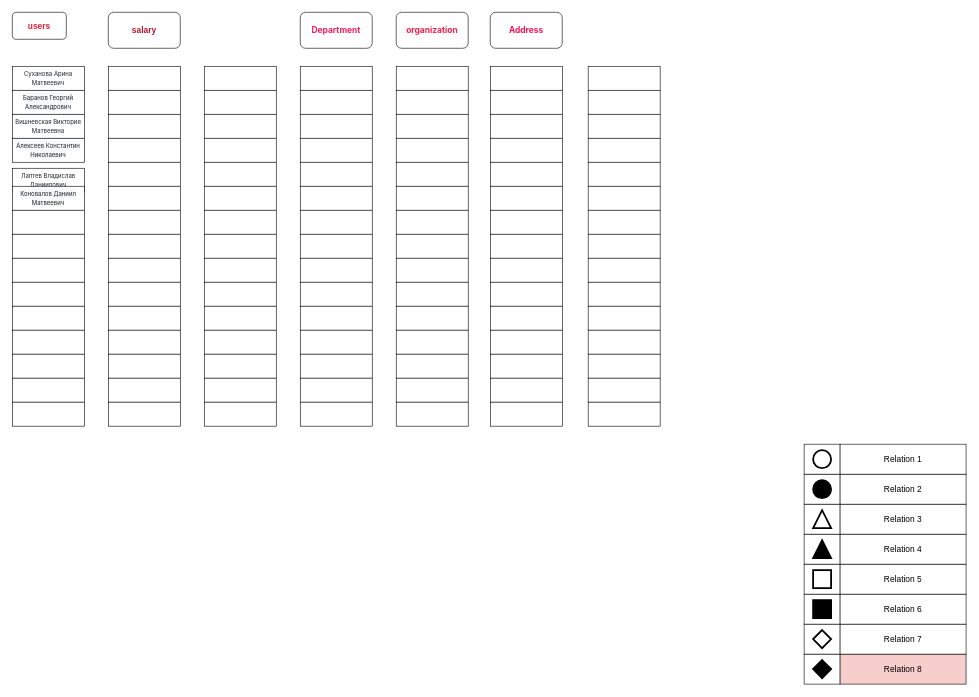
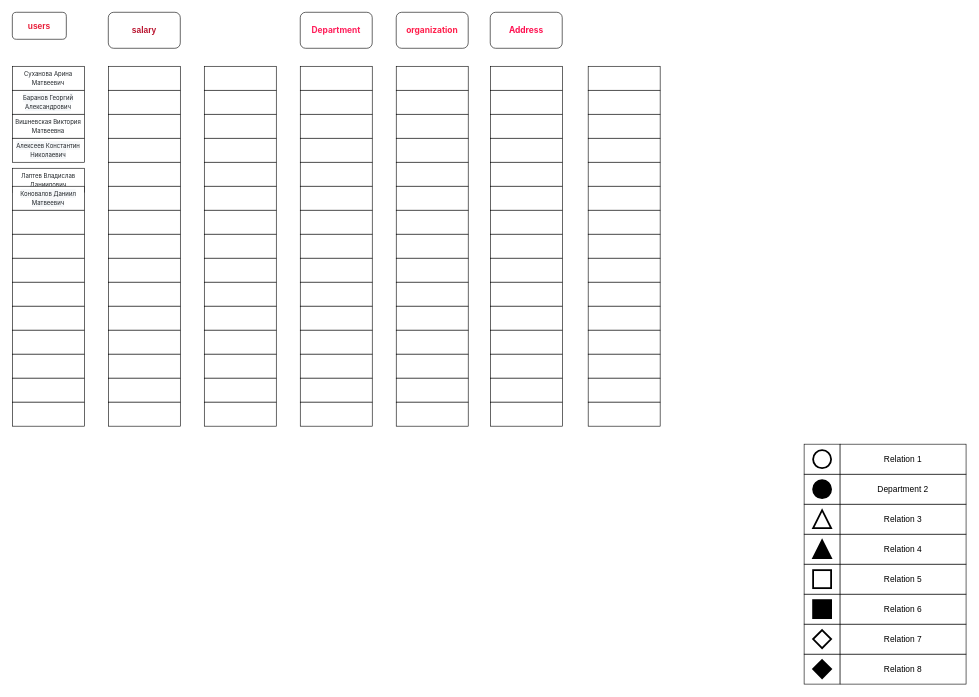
- <mxCell id="16" value="Relation 2" style="whiteSpace=wrap;html=1;rounded=0;shadow=0;strokeWidth=1;fontSize=14" parent="1" vertex="1"><mxGeometry x="1400" y="790" width="210" height="50" as="geometry" /></mxCell>
+ <mxCell id="16" value="Department 2" style="whiteSpace=wrap;html=1;rounded=0;shadow=0;strokeWidth=1;fontSize=14" parent="1" vertex="1"><mxGeometry x="1400" y="790" width="210" height="50" as="geometry" /></mxCell>
- <mxCell id="3" value="Relation 8" style="whiteSpace=wrap;html=1;rounded=0;shadow=0;strokeWidth=1;fontSize=14;fillColor=#f8cecc;" parent="1" vertex="1"><mxGeometry x="1400" y="1090" width="210" height="50" as="geometry" /></mxCell>
+ <mxCell id="3" value="Relation 8" style="whiteSpace=wrap;html=1;rounded=0;shadow=0;strokeWidth=1;fontSize=14" parent="1" vertex="1"><mxGeometry x="1400" y="1090" width="210" height="50" as="geometry" /></mxCell>
